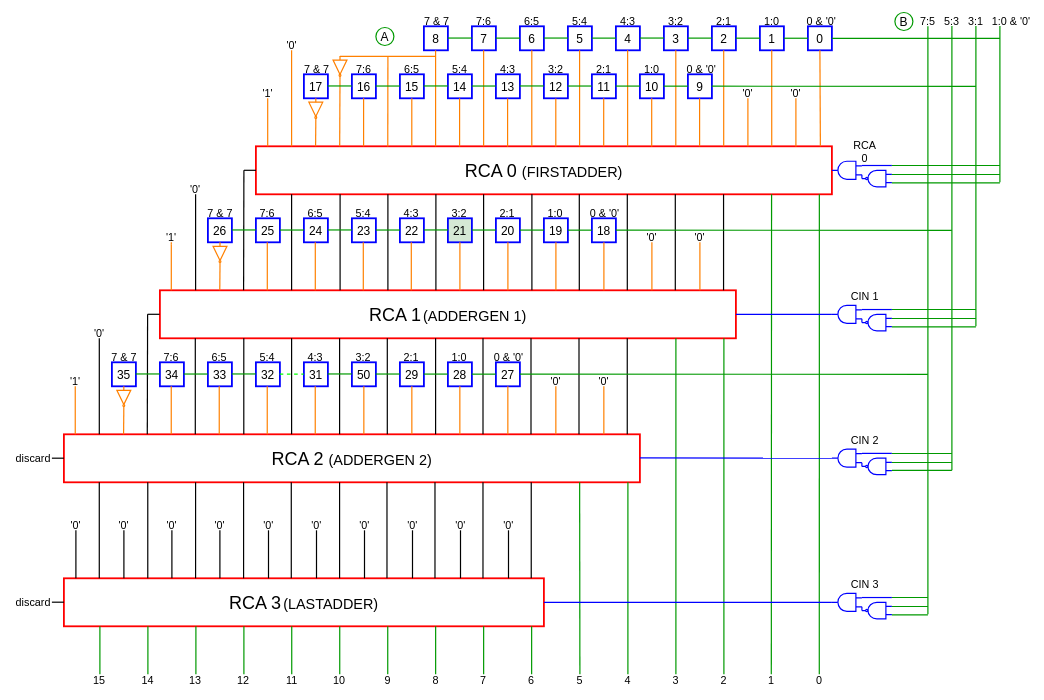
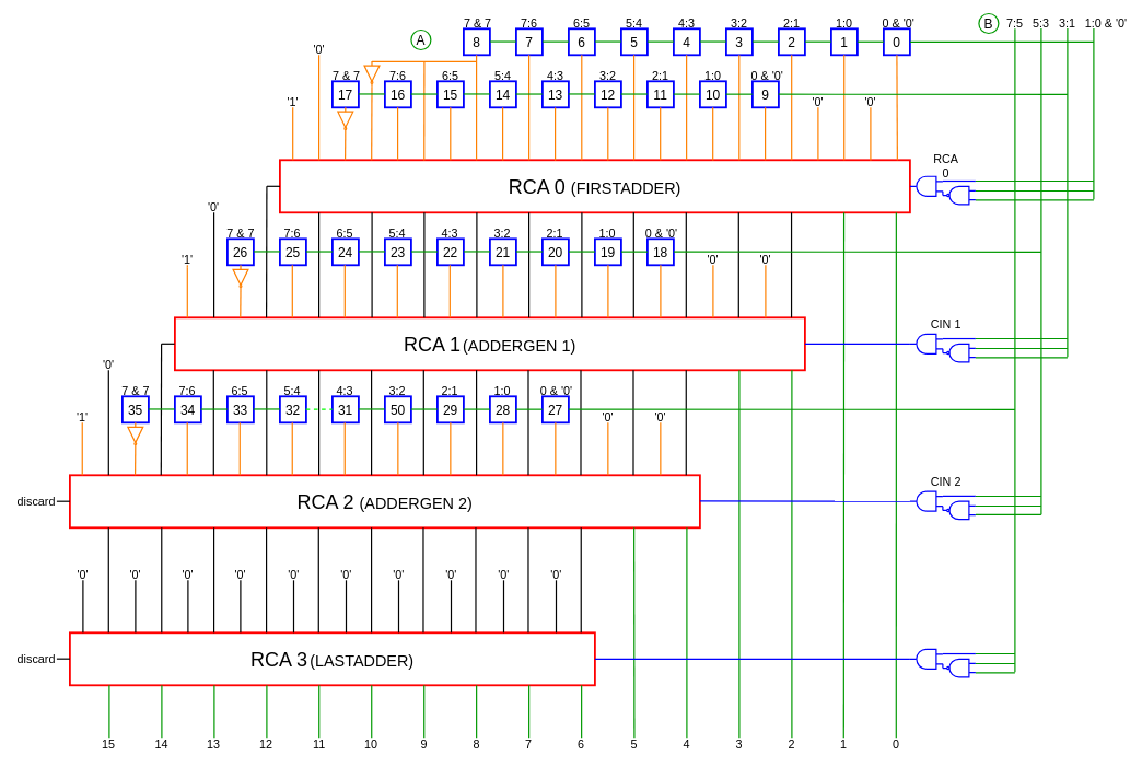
- <mxCell id="25" value="21" style="rounded=0;whiteSpace=wrap;html=1;fontSize=20;strokeWidth=3;strokeColor=#0000FF;fillColor=#d5e8d4;" parent="1" vertex="1"><mxGeometry x="746" y="363" width="40" height="40" as="geometry" /></mxCell>
+ <mxCell id="25" value="21" style="rounded=0;whiteSpace=wrap;html=1;fontSize=20;strokeWidth=3;strokeColor=#0000FF;" parent="1" vertex="1"><mxGeometry x="746" y="363" width="40" height="40" as="geometry" /></mxCell>
- <mxCell id="238" value="CIN 3" style="text;html=1;strokeColor=none;fillColor=none;align=center;verticalAlign=middle;whiteSpace=wrap;rounded=0;strokeWidth=2;fontSize=18;" parent="1" vertex="1"><mxGeometry x="1416" y="963" width="50" height="20" as="geometry" /></mxCell>
